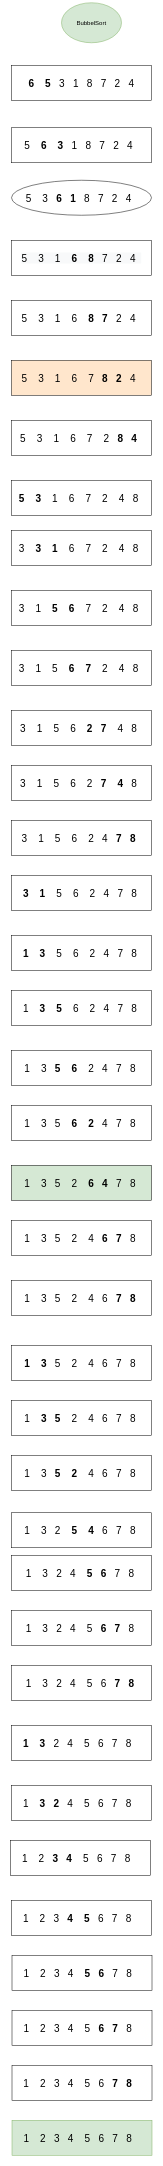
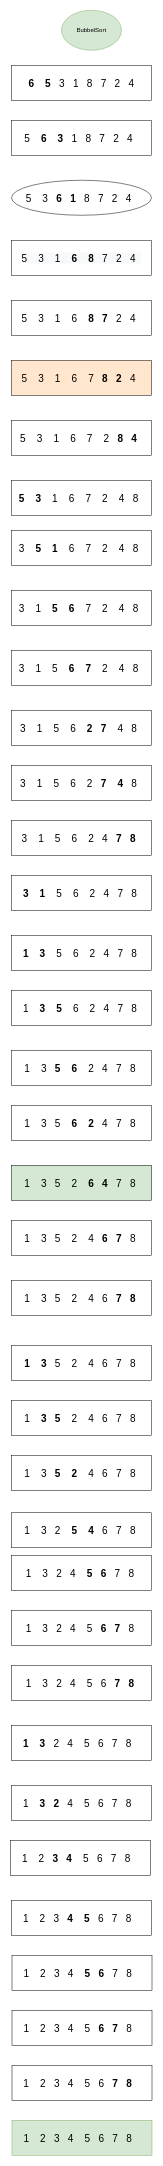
- <mxCell id="2" value="BubbelSort" style="ellipse;whiteSpace=wrap;html=1;fillColor=#d5e8d4;strokeColor=#82b366;" vertex="1" parent="1"><mxGeometry x="122" y="5" width="120" height="80" as="geometry" /></mxCell>
+ <mxCell id="2" value="BubbelSort" style="ellipse;whiteSpace=wrap;html=1;fillColor=#d5e8d4;strokeColor=#82b366;" vertex="1" parent="1"><mxGeometry x="122" y="20" width="120" height="80" as="geometry" /></mxCell>
- <mxCell id="4" value="&lt;font style=&quot;font-size: 20px&quot;&gt;5&amp;nbsp; &amp;nbsp; &lt;b&gt;6&amp;nbsp; &amp;nbsp; 3&amp;nbsp;&lt;/b&gt; &amp;nbsp;1&amp;nbsp; &amp;nbsp;8&amp;nbsp; &amp;nbsp;7&amp;nbsp; &amp;nbsp;2&amp;nbsp; &amp;nbsp;4&amp;nbsp;&amp;nbsp;&lt;/font&gt;" style="rounded=0;whiteSpace=wrap;html=1;" vertex="1" parent="1"><mxGeometry x="22" y="255" width="280" height="70" as="geometry" /></mxCell>
+ <mxCell id="4" value="&lt;font style=&quot;font-size: 20px&quot;&gt;5&amp;nbsp; &amp;nbsp; &lt;b&gt;6&amp;nbsp; &amp;nbsp; 3&amp;nbsp;&lt;/b&gt; &amp;nbsp;1&amp;nbsp; &amp;nbsp;8&amp;nbsp; &amp;nbsp;7&amp;nbsp; &amp;nbsp;2&amp;nbsp; &amp;nbsp;4&amp;nbsp;&amp;nbsp;&lt;/font&gt;" style="rounded=0;whiteSpace=wrap;html=1;" vertex="1" parent="1"><mxGeometry x="22" y="240" width="280" height="70" as="geometry" /></mxCell>
- <mxCell id="10" value="&lt;span style=&quot;font-family: &amp;#34;helvetica&amp;#34; ; font-size: 20px&quot;&gt;3&amp;nbsp; &amp;nbsp; &lt;b&gt;3&amp;nbsp; &amp;nbsp; 1&lt;/b&gt;&amp;nbsp; &amp;nbsp; 6&amp;nbsp; &amp;nbsp; 7&amp;nbsp; &amp;nbsp; 2&amp;nbsp; &amp;nbsp; 4&amp;nbsp; &amp;nbsp;8&amp;nbsp;&amp;nbsp;&lt;/span&gt;" style="whiteSpace=wrap;html=1;gradientColor=#ffffff;" vertex="1" parent="1"><mxGeometry x="22" y="1060" width="280" height="70" as="geometry" /></mxCell>
+ <mxCell id="10" value="&lt;span style=&quot;font-family: &amp;#34;helvetica&amp;#34; ; font-size: 20px&quot;&gt;3&amp;nbsp; &amp;nbsp; &lt;b&gt;5&amp;nbsp; &amp;nbsp; 1&lt;/b&gt;&amp;nbsp; &amp;nbsp; 6&amp;nbsp; &amp;nbsp; 7&amp;nbsp; &amp;nbsp; 2&amp;nbsp; &amp;nbsp; 4&amp;nbsp; &amp;nbsp;8&amp;nbsp;&amp;nbsp;&lt;/span&gt;" style="whiteSpace=wrap;html=1;gradientColor=#ffffff;" vertex="1" parent="1"><mxGeometry x="22" y="1060" width="280" height="70" as="geometry" /></mxCell>
